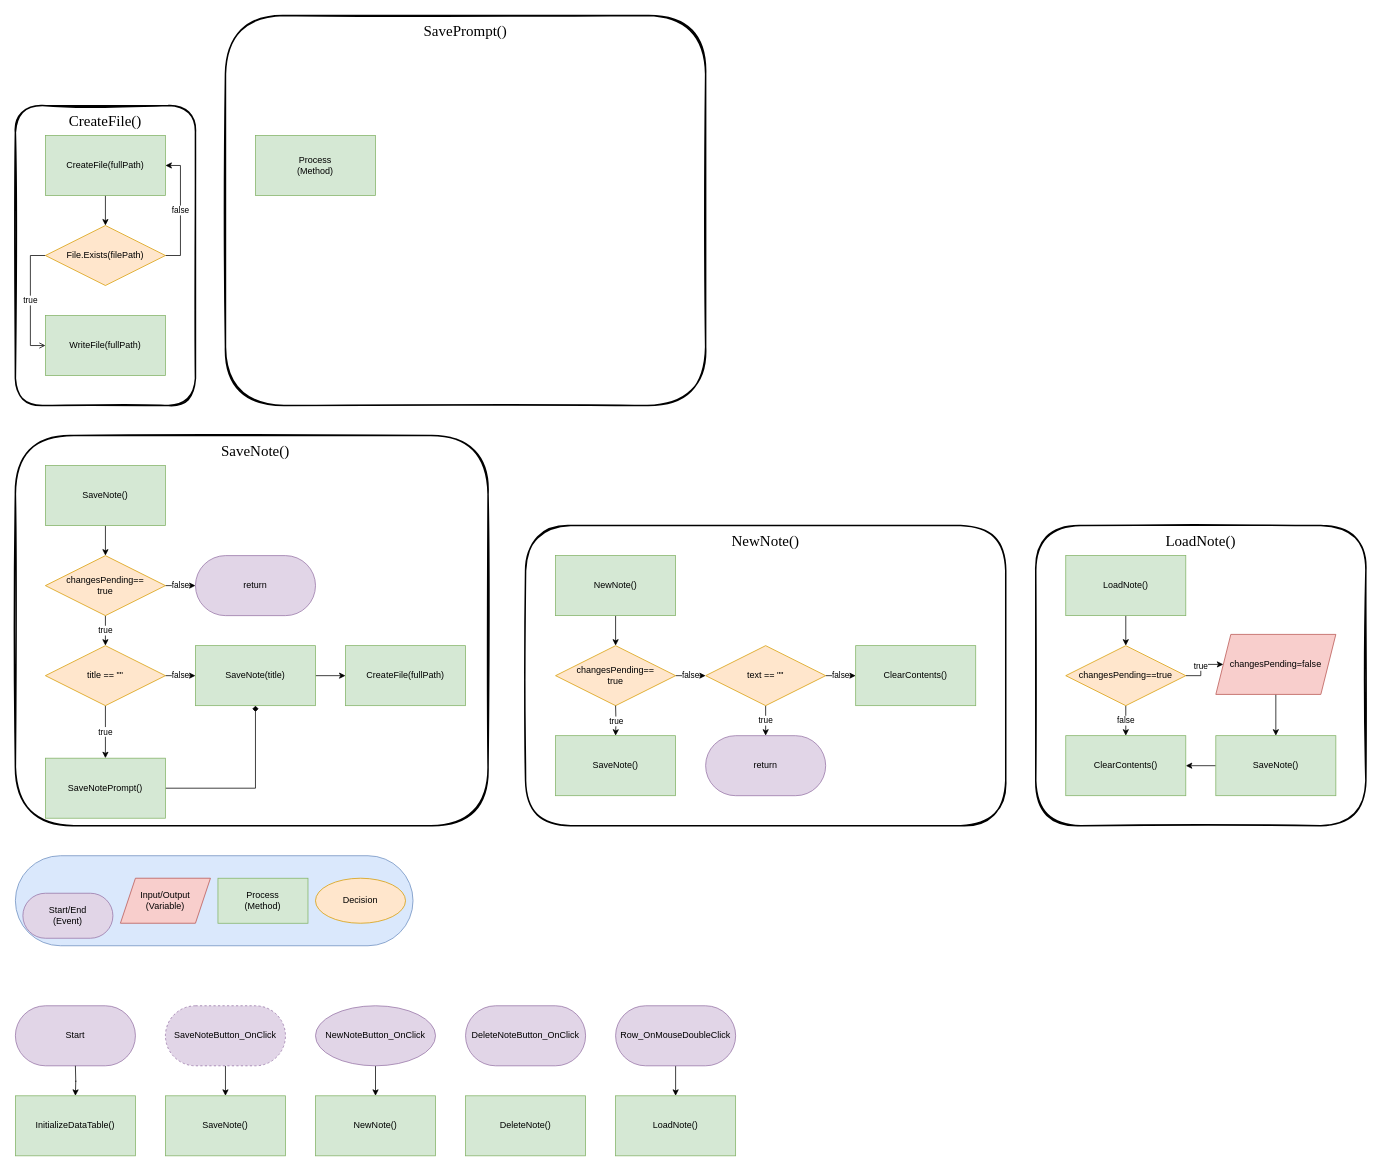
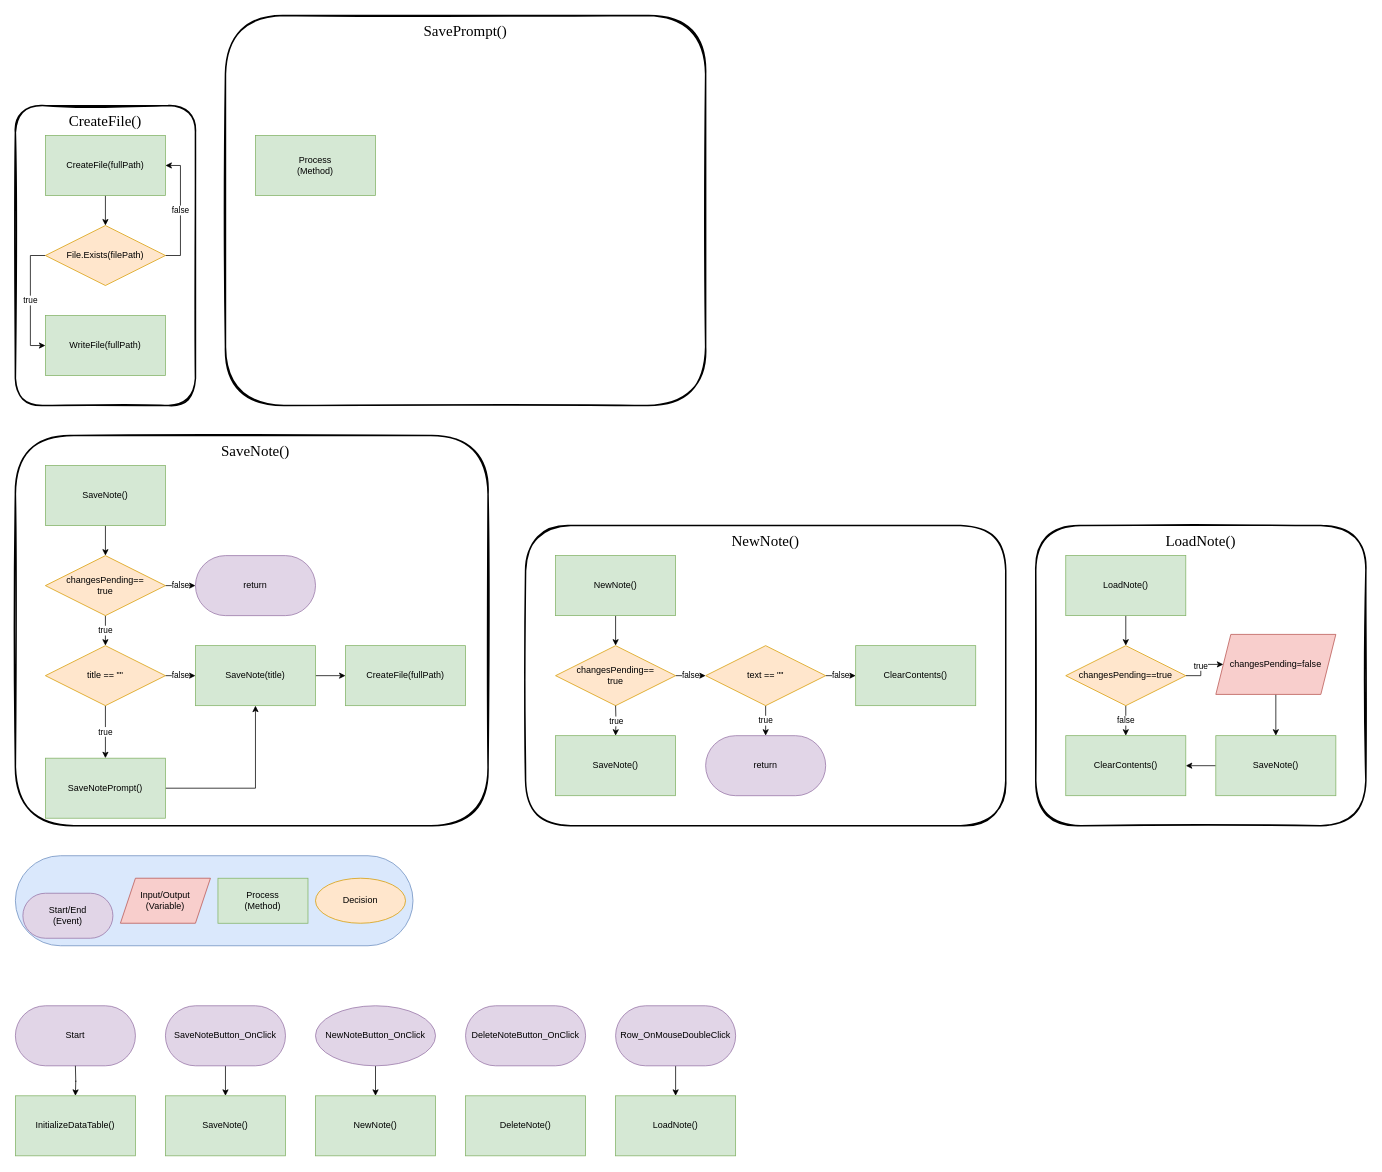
- <mxCell id="75" value="true" style="edgeStyle=orthogonalEdgeStyle;rounded=0;orthogonalLoop=1;jettySize=auto;html=1;exitX=0;exitY=0.5;exitDx=0;exitDy=0;entryX=0;entryY=0.5;entryDx=0;entryDy=0;endArrow=open;" edge="1" parent="74" source="80" target="78"><mxGeometry relative="1" as="geometry" /></mxCell>
+ <mxCell id="75" value="true" style="edgeStyle=orthogonalEdgeStyle;rounded=0;orthogonalLoop=1;jettySize=auto;html=1;exitX=0;exitY=0.5;exitDx=0;exitDy=0;entryX=0;entryY=0.5;entryDx=0;entryDy=0;" edge="1" parent="74" source="80" target="78"><mxGeometry relative="1" as="geometry" /></mxCell>
- <mxCell id="38" style="edgeStyle=orthogonalEdgeStyle;rounded=0;orthogonalLoop=1;jettySize=auto;html=1;endArrow=diamond;" edge="1" parent="34" source="44" target="45"><mxGeometry x="40.02" y="-640" as="geometry" /></mxCell>
+ <mxCell id="38" style="edgeStyle=orthogonalEdgeStyle;rounded=0;orthogonalLoop=1;jettySize=auto;html=1;" edge="1" parent="34" source="44" target="45"><mxGeometry x="40.02" y="-640" as="geometry" /></mxCell>
- <mxCell id="9" value="SaveNoteButton_OnClick&lt;br&gt;" style="rounded=1;whiteSpace=wrap;html=1;strokeColor=#9673a6;fillColor=#e1d5e7;arcSize=50;dashed=1;" parent="1" vertex="1"><mxGeometry x="220" y="1340" width="160" height="80" as="geometry" /></mxCell>
+ <mxCell id="9" value="SaveNoteButton_OnClick&lt;br&gt;" style="rounded=1;whiteSpace=wrap;html=1;strokeColor=#9673a6;fillColor=#e1d5e7;arcSize=50;" parent="1" vertex="1"><mxGeometry x="220" y="1340" width="160" height="80" as="geometry" /></mxCell>
